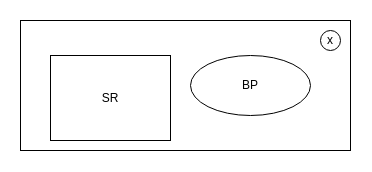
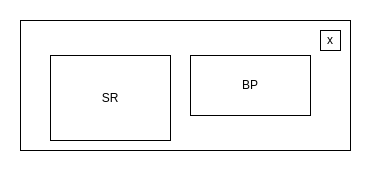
- <mxCell id="5" value="x" style="ellipse;whiteSpace=wrap;html=1;" vertex="1" parent="1"><mxGeometry x="320" y="30" width="20" height="20" as="geometry" /></mxCell>
+ <mxCell id="5" value="x" style="rounded=0;whiteSpace=wrap;html=1;" vertex="1" parent="1"><mxGeometry x="320" y="30" width="20" height="20" as="geometry" /></mxCell>
- <mxCell id="4" value="BP" style="ellipse;whiteSpace=wrap;html=1;" vertex="1" parent="1"><mxGeometry x="190" y="55" width="120" height="60" as="geometry" /></mxCell>
+ <mxCell id="4" value="BP" style="rounded=0;whiteSpace=wrap;html=1;" vertex="1" parent="1"><mxGeometry x="190" y="55" width="120" height="60" as="geometry" /></mxCell>
